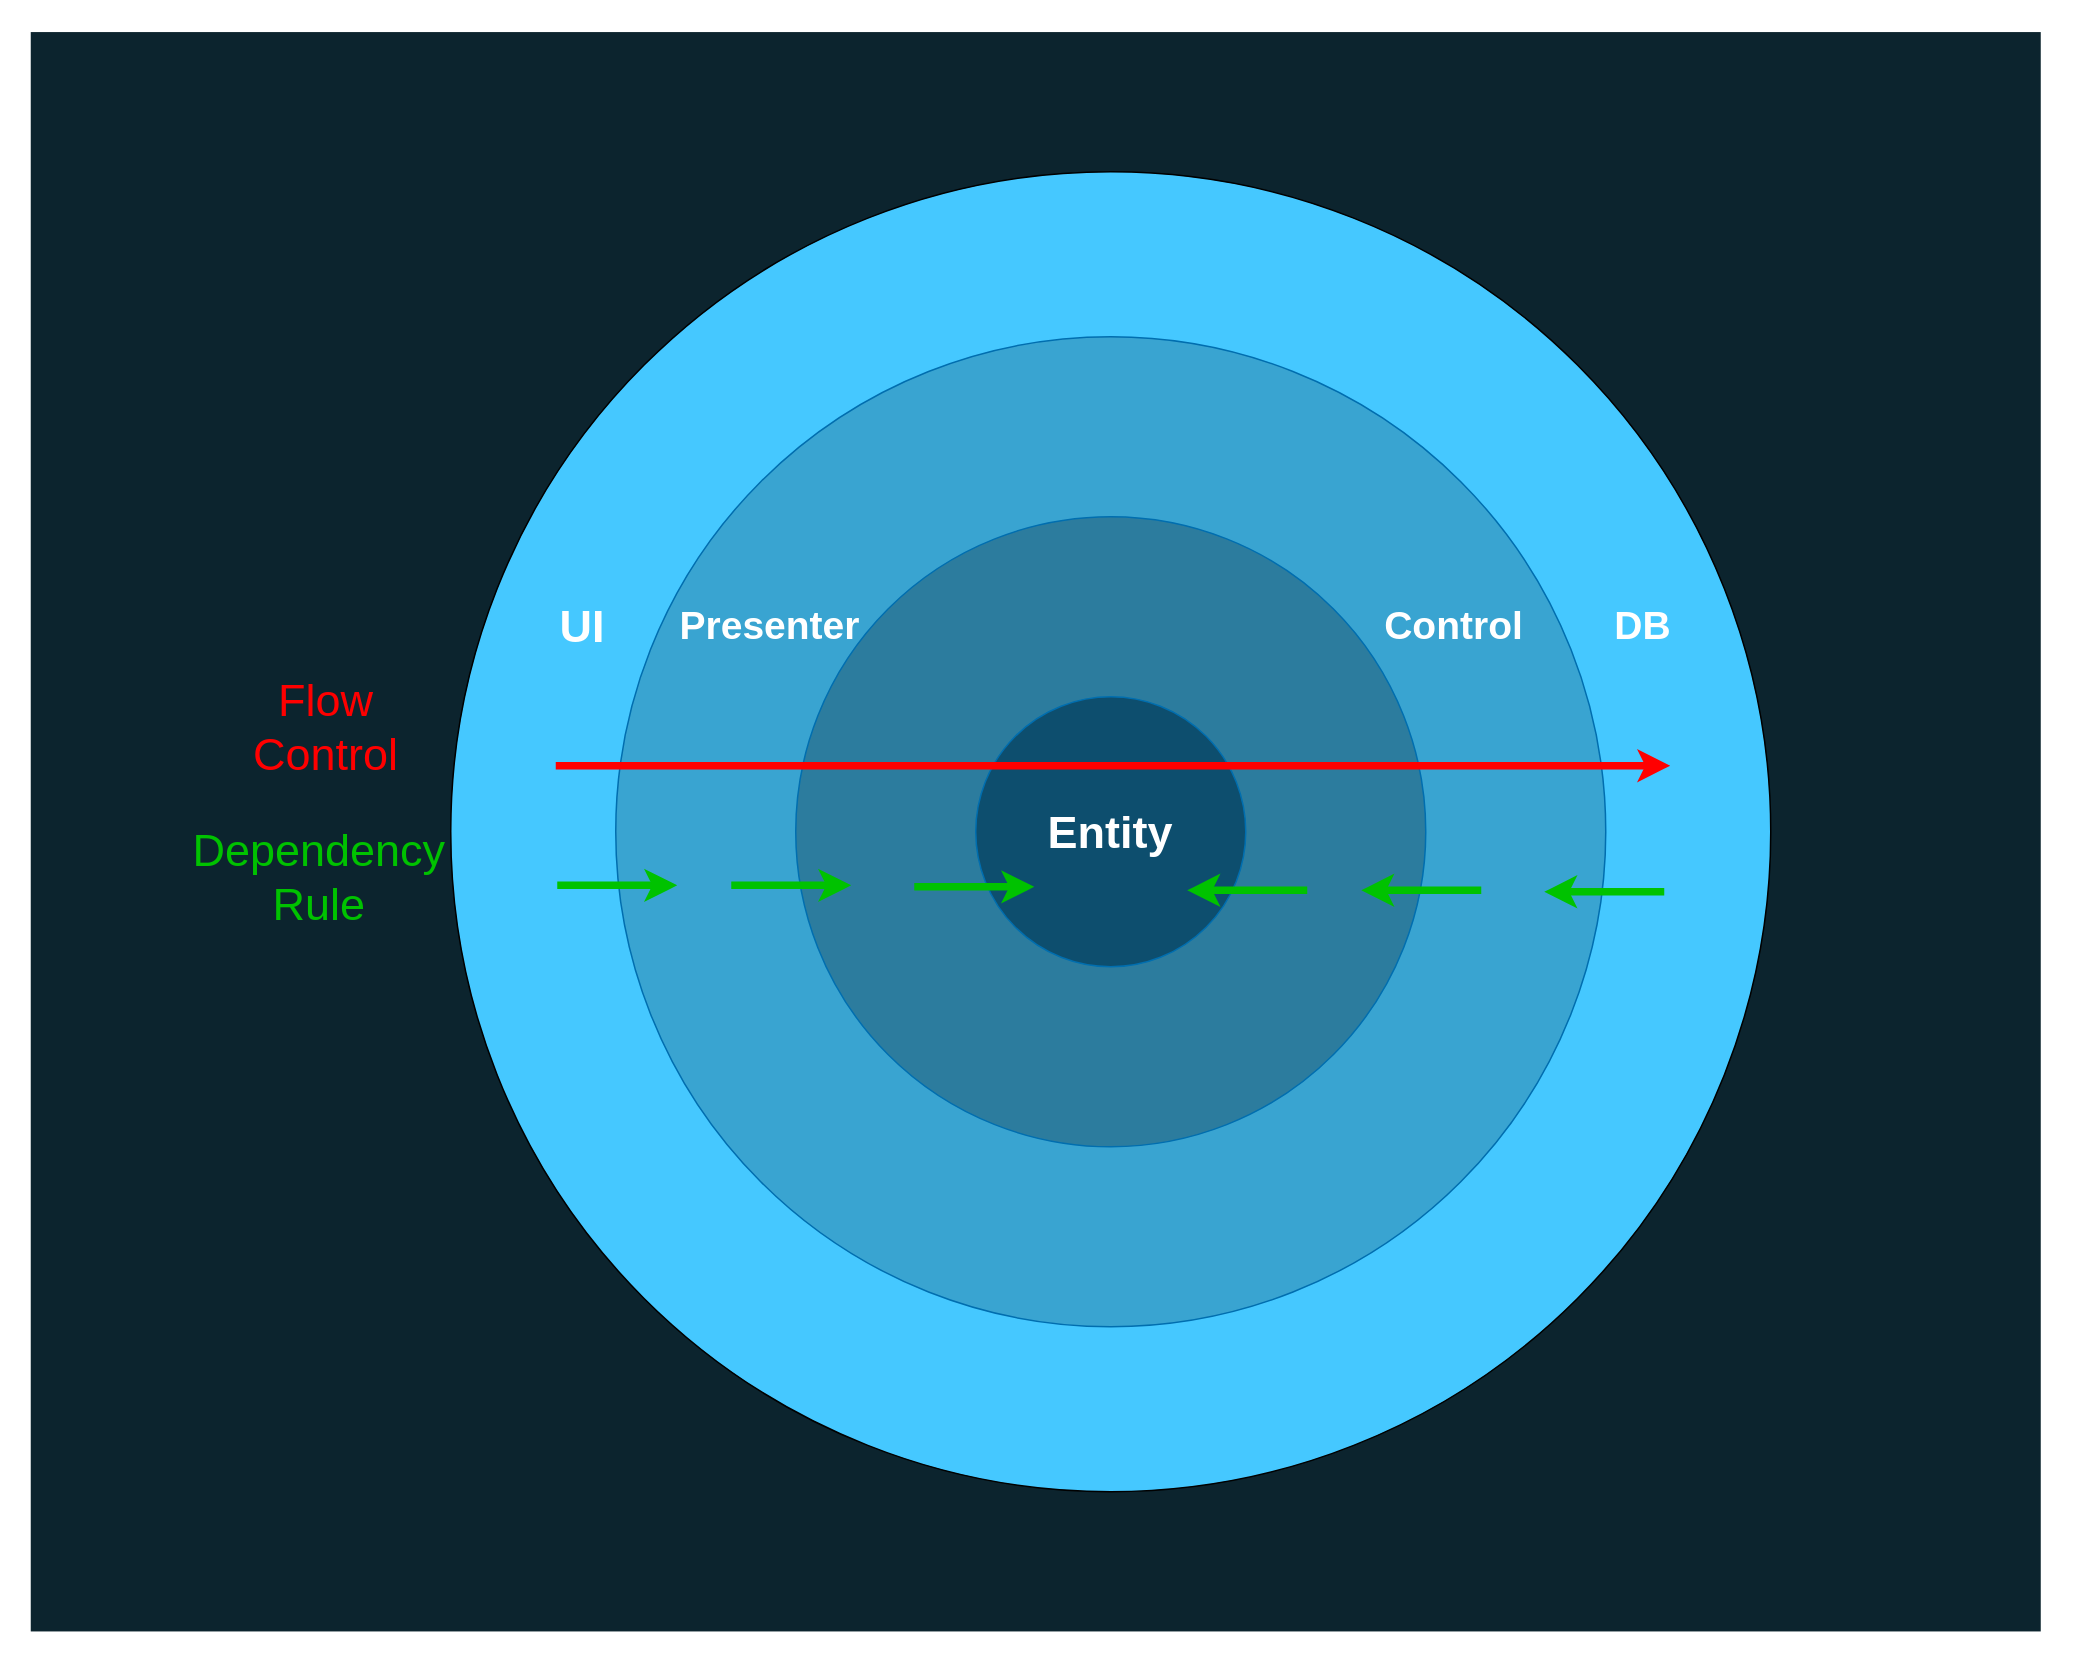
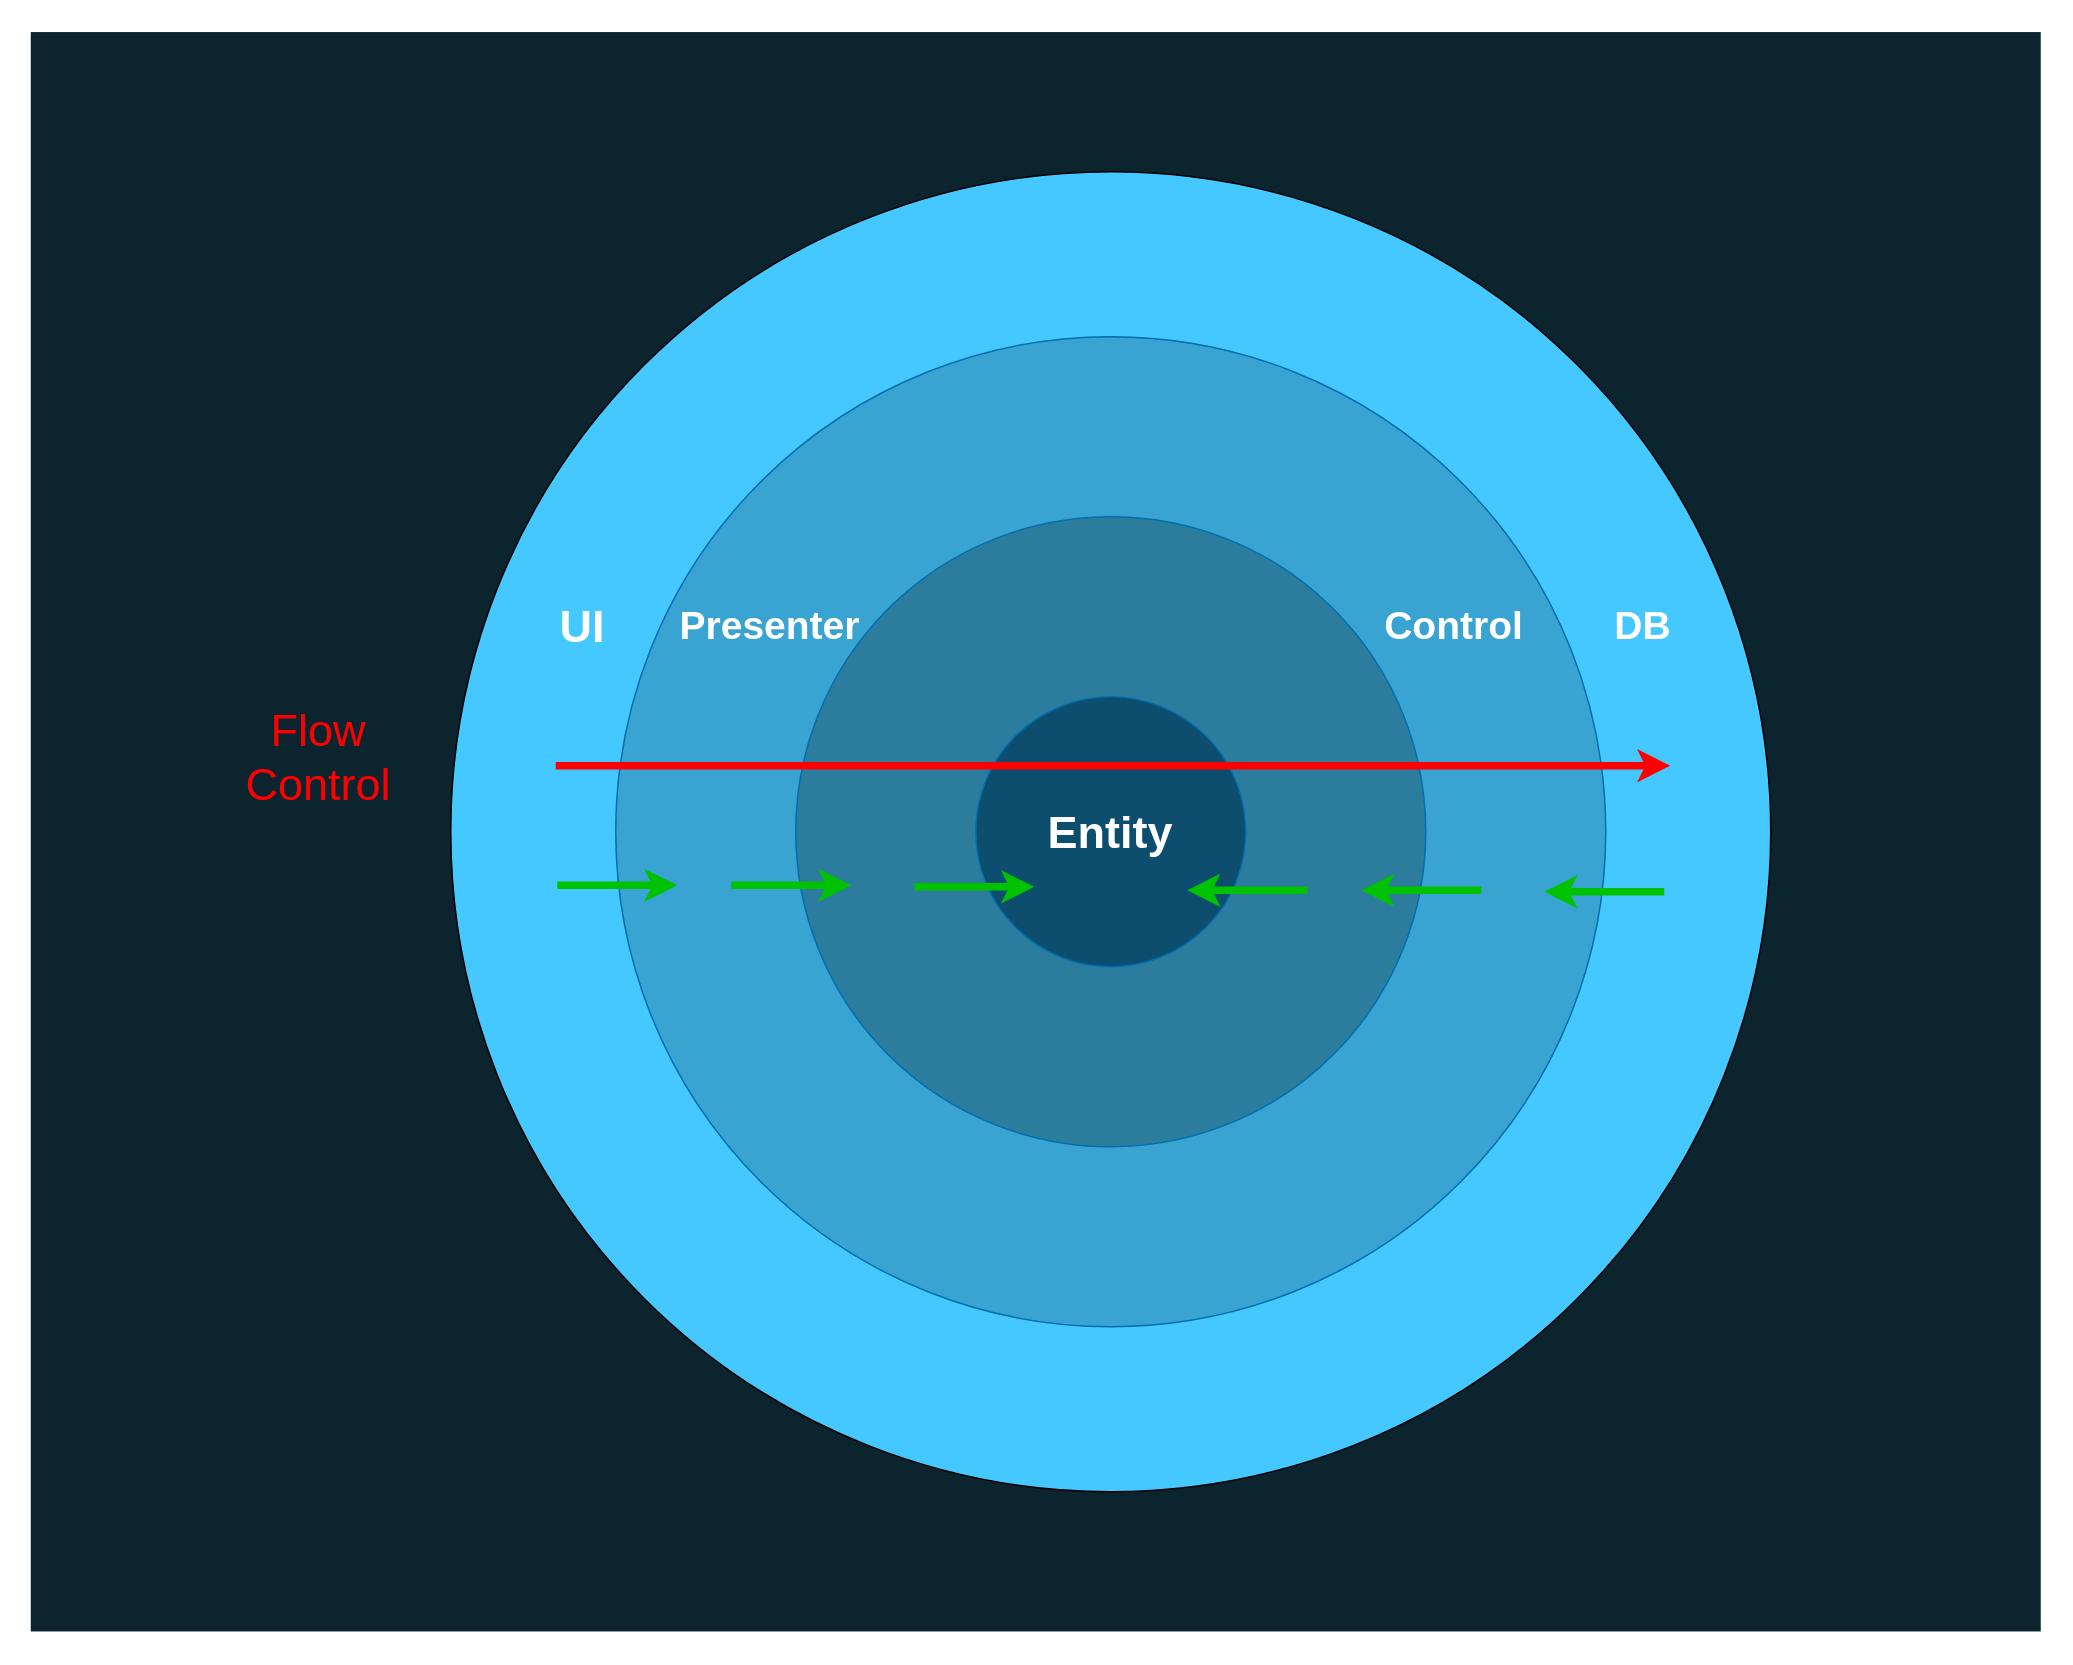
- <mxCell id="16" value="Flow&lt;br&gt;Control" style="text;html=1;strokeColor=none;fillColor=none;align=center;verticalAlign=middle;whiteSpace=wrap;rounded=0;fontSize=30;fontStyle=0;fontColor=#FF0000;" parent="1" vertex="1"><mxGeometry x="152" y="444" width="130" height="80" as="geometry" /></mxCell>
+ <mxCell id="16" value="Flow&lt;br&gt;Control" style="text;html=1;strokeColor=none;fillColor=none;align=center;verticalAlign=middle;whiteSpace=wrap;rounded=0;fontSize=30;fontStyle=0;fontColor=#FF0000;" parent="1" vertex="1"><mxGeometry x="147" y="464" width="130" height="80" as="geometry" /></mxCell>
- <mxCell id="14" value="Dependency Rule" style="text;html=1;strokeColor=none;fillColor=none;align=center;verticalAlign=middle;whiteSpace=wrap;rounded=0;fontSize=30;fontStyle=0;fontColor=#00C200;" parent="1" vertex="1"><mxGeometry x="126.5" y="544" width="171" height="80" as="geometry" /></mxCell>
